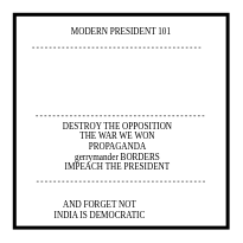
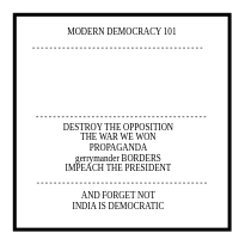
- <mxCell id="3" value="MODERN PRESIDENT 101" style="text;html=1;strokeColor=none;fillColor=none;align=center;verticalAlign=middle;whiteSpace=wrap;rounded=0;fontFamily=xkcd;" vertex="1" parent="1"><mxGeometry x="75" y="34" width="190" height="20" as="geometry" /></mxCell>
+ <mxCell id="3" value="MODERN DEMOCRACY 101" style="text;html=1;strokeColor=none;fillColor=none;align=center;verticalAlign=middle;whiteSpace=wrap;rounded=0;fontFamily=xkcd;" vertex="1" parent="1"><mxGeometry x="75" y="34" width="190" height="20" as="geometry" /></mxCell>
- <mxCell id="5" value="AND FORGET NOT&lt;br&gt;INDIA IS DEMOCRATIC" style="text;html=1;strokeColor=none;fillColor=none;align=center;verticalAlign=middle;whiteSpace=wrap;rounded=0;fontFamily=xkcd;" vertex="1" parent="1"><mxGeometry x="60" y="285" width="160" height="20" as="geometry" /></mxCell>
+ <mxCell id="5" value="AND FORGET NOT&lt;br&gt;INDIA IS DEMOCRATIC" style="text;html=1;strokeColor=none;fillColor=none;align=center;verticalAlign=middle;whiteSpace=wrap;rounded=0;fontFamily=xkcd;" vertex="1" parent="1"><mxGeometry x="85" y="270" width="160" height="20" as="geometry" /></mxCell>
